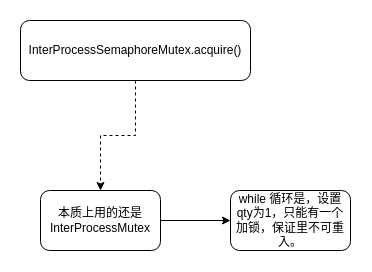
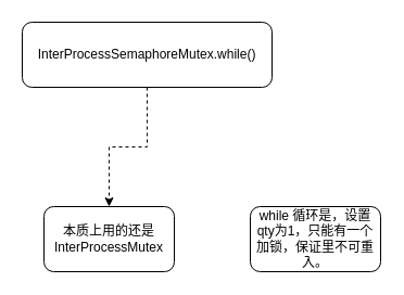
- <mxCell id="3" value="InterProcessSemaphoreMutex.acquire()" style="rounded=1;whiteSpace=wrap;html=1;" vertex="1" parent="1"><mxGeometry x="20" y="20" width="230" height="60" as="geometry" /></mxCell>
+ <mxCell id="3" value="InterProcessSemaphoreMutex.while()" style="rounded=1;whiteSpace=wrap;html=1;" vertex="1" parent="1"><mxGeometry x="20" y="20" width="230" height="60" as="geometry" /></mxCell>
- <mxCell id="4" style="edgeStyle=orthogonalEdgeStyle;rounded=0;orthogonalLoop=1;jettySize=auto;html=1;entryX=0;entryY=0.5;entryDx=0;entryDy=0;" edge="1" parent="1" source="5" target="6"><mxGeometry relative="1" as="geometry" /></mxCell>
